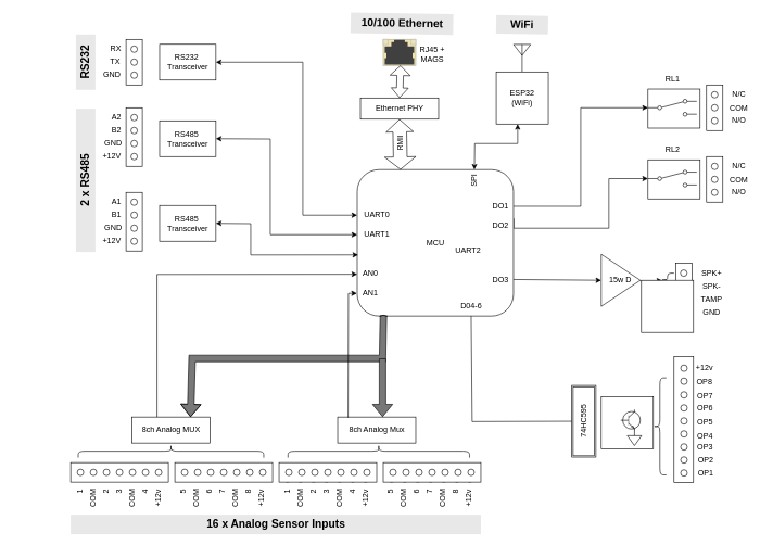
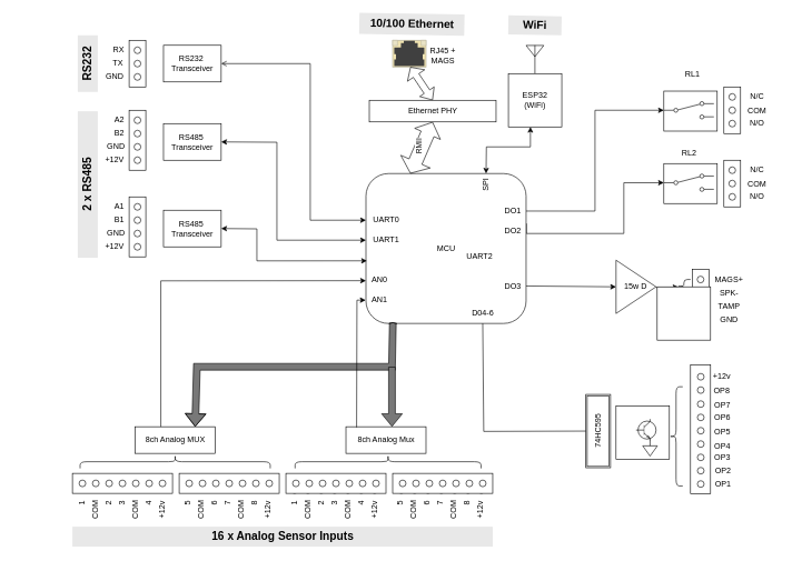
- <mxCell id="137" value="" style="endArrow=classic;startArrow=classic;html=1;rounded=0;exitX=0;exitY=0.5;exitDx=0;exitDy=0;entryX=1;entryY=0.5;entryDx=0;entryDy=0;" parent="1" source="124" target="134" edge="1"><mxGeometry width="50" height="50" relative="1" as="geometry"><mxPoint x="467.5" y="305" as="sourcePoint" /><mxPoint x="517.5" y="255" as="targetPoint" /><Array as="points"><mxPoint x="464" y="330" /><mxPoint x="464" y="95" /></Array></mxGeometry></mxCell>
+ <mxCell id="137" value="" style="endArrow=open;startArrow=classic;html=1;rounded=0;exitX=0;exitY=0.5;exitDx=0;exitDy=0;entryX=1;entryY=0.5;entryDx=0;entryDy=0;" parent="1" source="124" target="134" edge="1"><mxGeometry width="50" height="50" relative="1" as="geometry"><mxPoint x="467.5" y="305" as="sourcePoint" /><mxPoint x="517.5" y="255" as="targetPoint" /><Array as="points"><mxPoint x="464" y="330" /><mxPoint x="464" y="95" /></Array></mxGeometry></mxCell>
- <mxCell id="206" value="RL1" style="text;strokeColor=none;align=center;fillColor=none;html=1;verticalAlign=middle;whiteSpace=wrap;rounded=0;" vertex="1" parent="1"><mxGeometry x="1001.5" y="106.25" width="60" height="30" as="geometry" /></mxCell>
+ <mxCell id="206" value="RL1" style="text;strokeColor=none;align=center;fillColor=none;html=1;verticalAlign=middle;whiteSpace=wrap;rounded=0;" vertex="1" parent="1"><mxGeometry x="1006.5" y="96.25" width="60" height="30" as="geometry" /></mxCell>
- <mxCell id="138" value="Ethernet PHY" style="rounded=0;whiteSpace=wrap;html=1;" parent="1" vertex="1"><mxGeometry x="552.5" y="150" width="120" height="32.5" as="geometry" /></mxCell>
+ <mxCell id="138" value="Ethernet PHY" style="rounded=0;whiteSpace=wrap;html=1;" parent="1" vertex="1"><mxGeometry x="552.5" y="150" width="190" height="32.5" as="geometry" /></mxCell>
- <mxCell id="195" value="SPK+" style="text;strokeColor=none;align=center;fillColor=none;html=1;verticalAlign=middle;whiteSpace=wrap;rounded=0;" vertex="1" parent="1"><mxGeometry x="1061.5" y="404" width="60" height="30" as="geometry" /></mxCell>
+ <mxCell id="195" value="MAGS+" style="text;strokeColor=none;align=center;fillColor=none;html=1;verticalAlign=middle;whiteSpace=wrap;rounded=0;" vertex="1" parent="1"><mxGeometry x="1061.5" y="404" width="60" height="30" as="geometry" /></mxCell>
